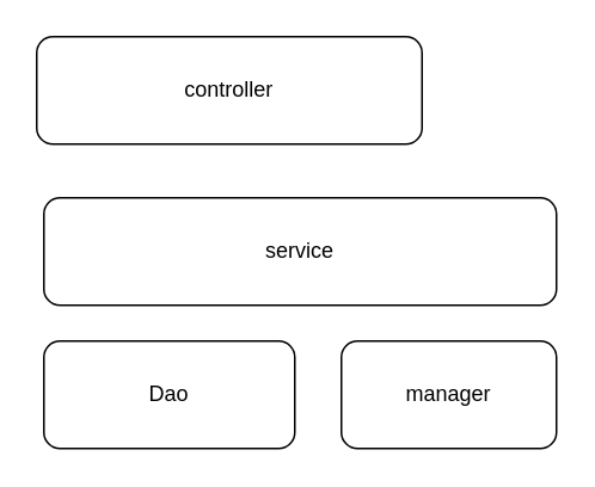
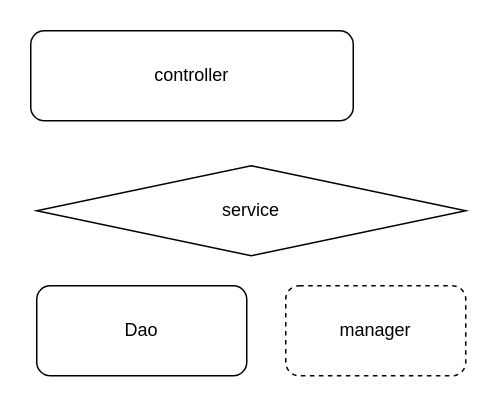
- <mxCell id="3" value="service" style="rounded=1;whiteSpace=wrap;html=1;" vertex="1" parent="1"><mxGeometry x="24" y="110" width="286" height="60" as="geometry" /></mxCell>
+ <mxCell id="3" value="service" style="rhombus;whiteSpace=wrap;html=1;" vertex="1" parent="1"><mxGeometry x="24" y="110" width="286" height="60" as="geometry" /></mxCell>
- <mxCell id="4" value="manager" style="rounded=1;whiteSpace=wrap;html=1;" vertex="1" parent="1"><mxGeometry x="190" y="190" width="120" height="60" as="geometry" /></mxCell>
+ <mxCell id="4" value="manager" style="rounded=1;whiteSpace=wrap;html=1;dashed=1;" vertex="1" parent="1"><mxGeometry x="190" y="190" width="120" height="60" as="geometry" /></mxCell>
